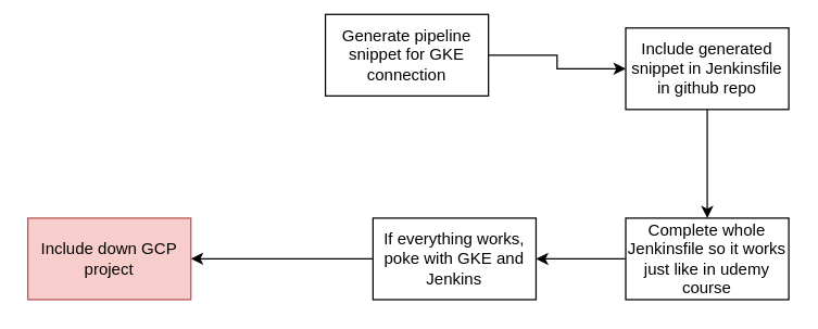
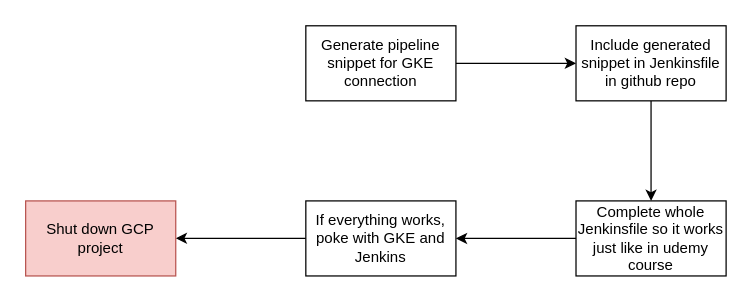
- <mxCell id="3" value="Generate pipeline snippet for GKE connection" style="rounded=0;whiteSpace=wrap;html=1;" vertex="1" parent="1"><mxGeometry x="239" y="10" width="120" height="60" as="geometry" /></mxCell>
+ <mxCell id="3" value="Generate pipeline snippet for GKE connection" style="rounded=0;whiteSpace=wrap;html=1;" vertex="1" parent="1"><mxGeometry x="244" y="20" width="120" height="60" as="geometry" /></mxCell>
- <mxCell id="10" value="Include down GCP project" style="rounded=0;whiteSpace=wrap;html=1;fillColor=#f8cecc;strokeColor=#b85450;" vertex="1" parent="1"><mxGeometry x="20" y="160" width="120" height="60" as="geometry" /></mxCell>
+ <mxCell id="10" value="Shut down GCP project" style="rounded=0;whiteSpace=wrap;html=1;fillColor=#f8cecc;strokeColor=#b85450;" vertex="1" parent="1"><mxGeometry x="20" y="160" width="120" height="60" as="geometry" /></mxCell>
- <mxCell id="9" value="If everything works, poke with GKE and Jenkins&lt;br&gt;" style="rounded=0;whiteSpace=wrap;html=1;" vertex="1" parent="1"><mxGeometry x="274" y="160" width="120" height="60" as="geometry" /></mxCell>
+ <mxCell id="9" value="If everything works, poke with GKE and Jenkins&lt;br&gt;" style="rounded=0;whiteSpace=wrap;html=1;" vertex="1" parent="1"><mxGeometry x="244" y="160" width="120" height="60" as="geometry" /></mxCell>
